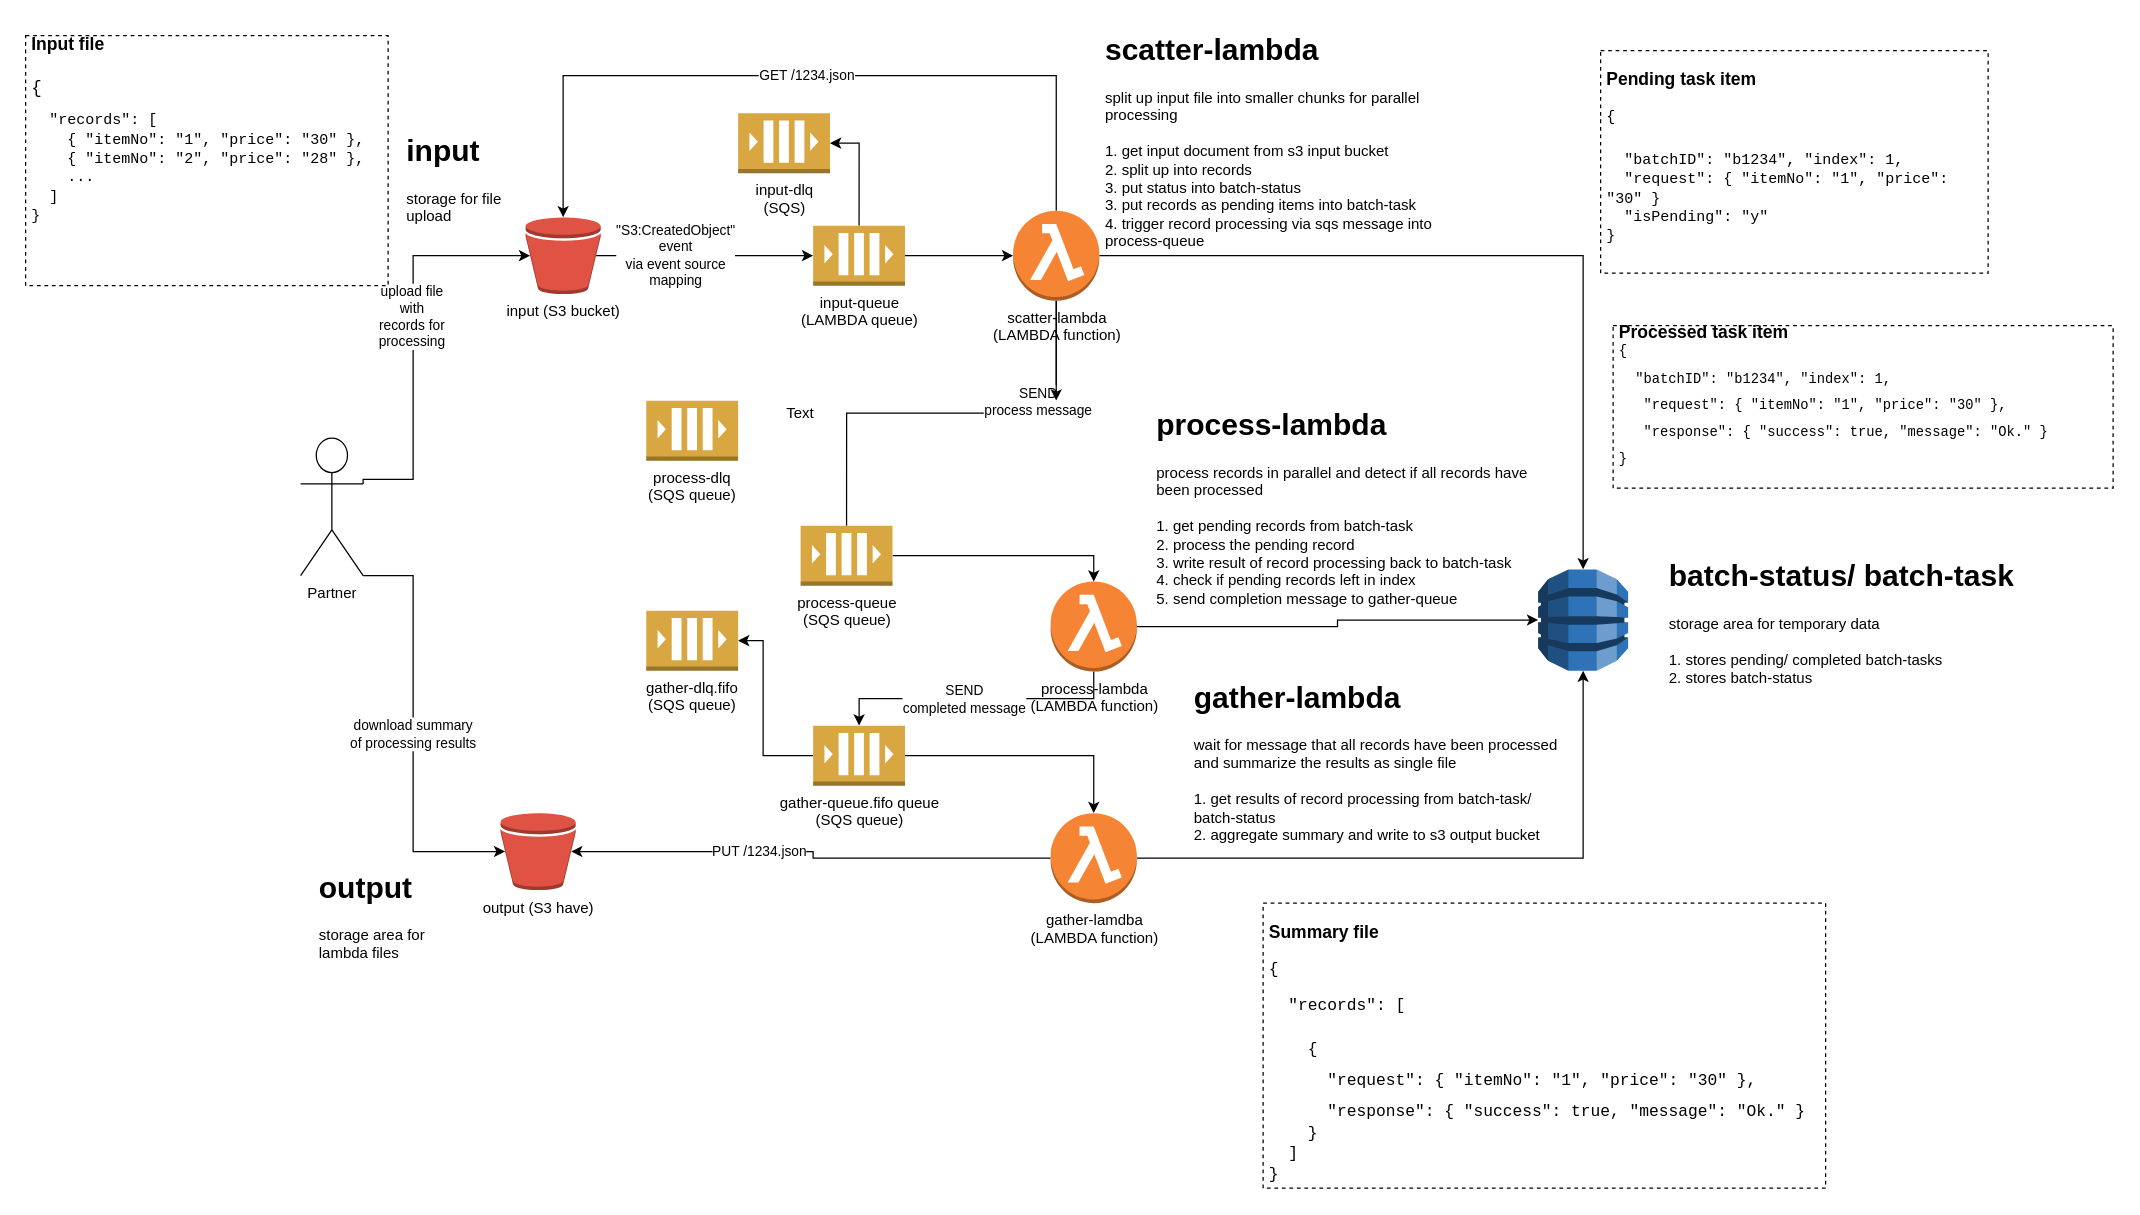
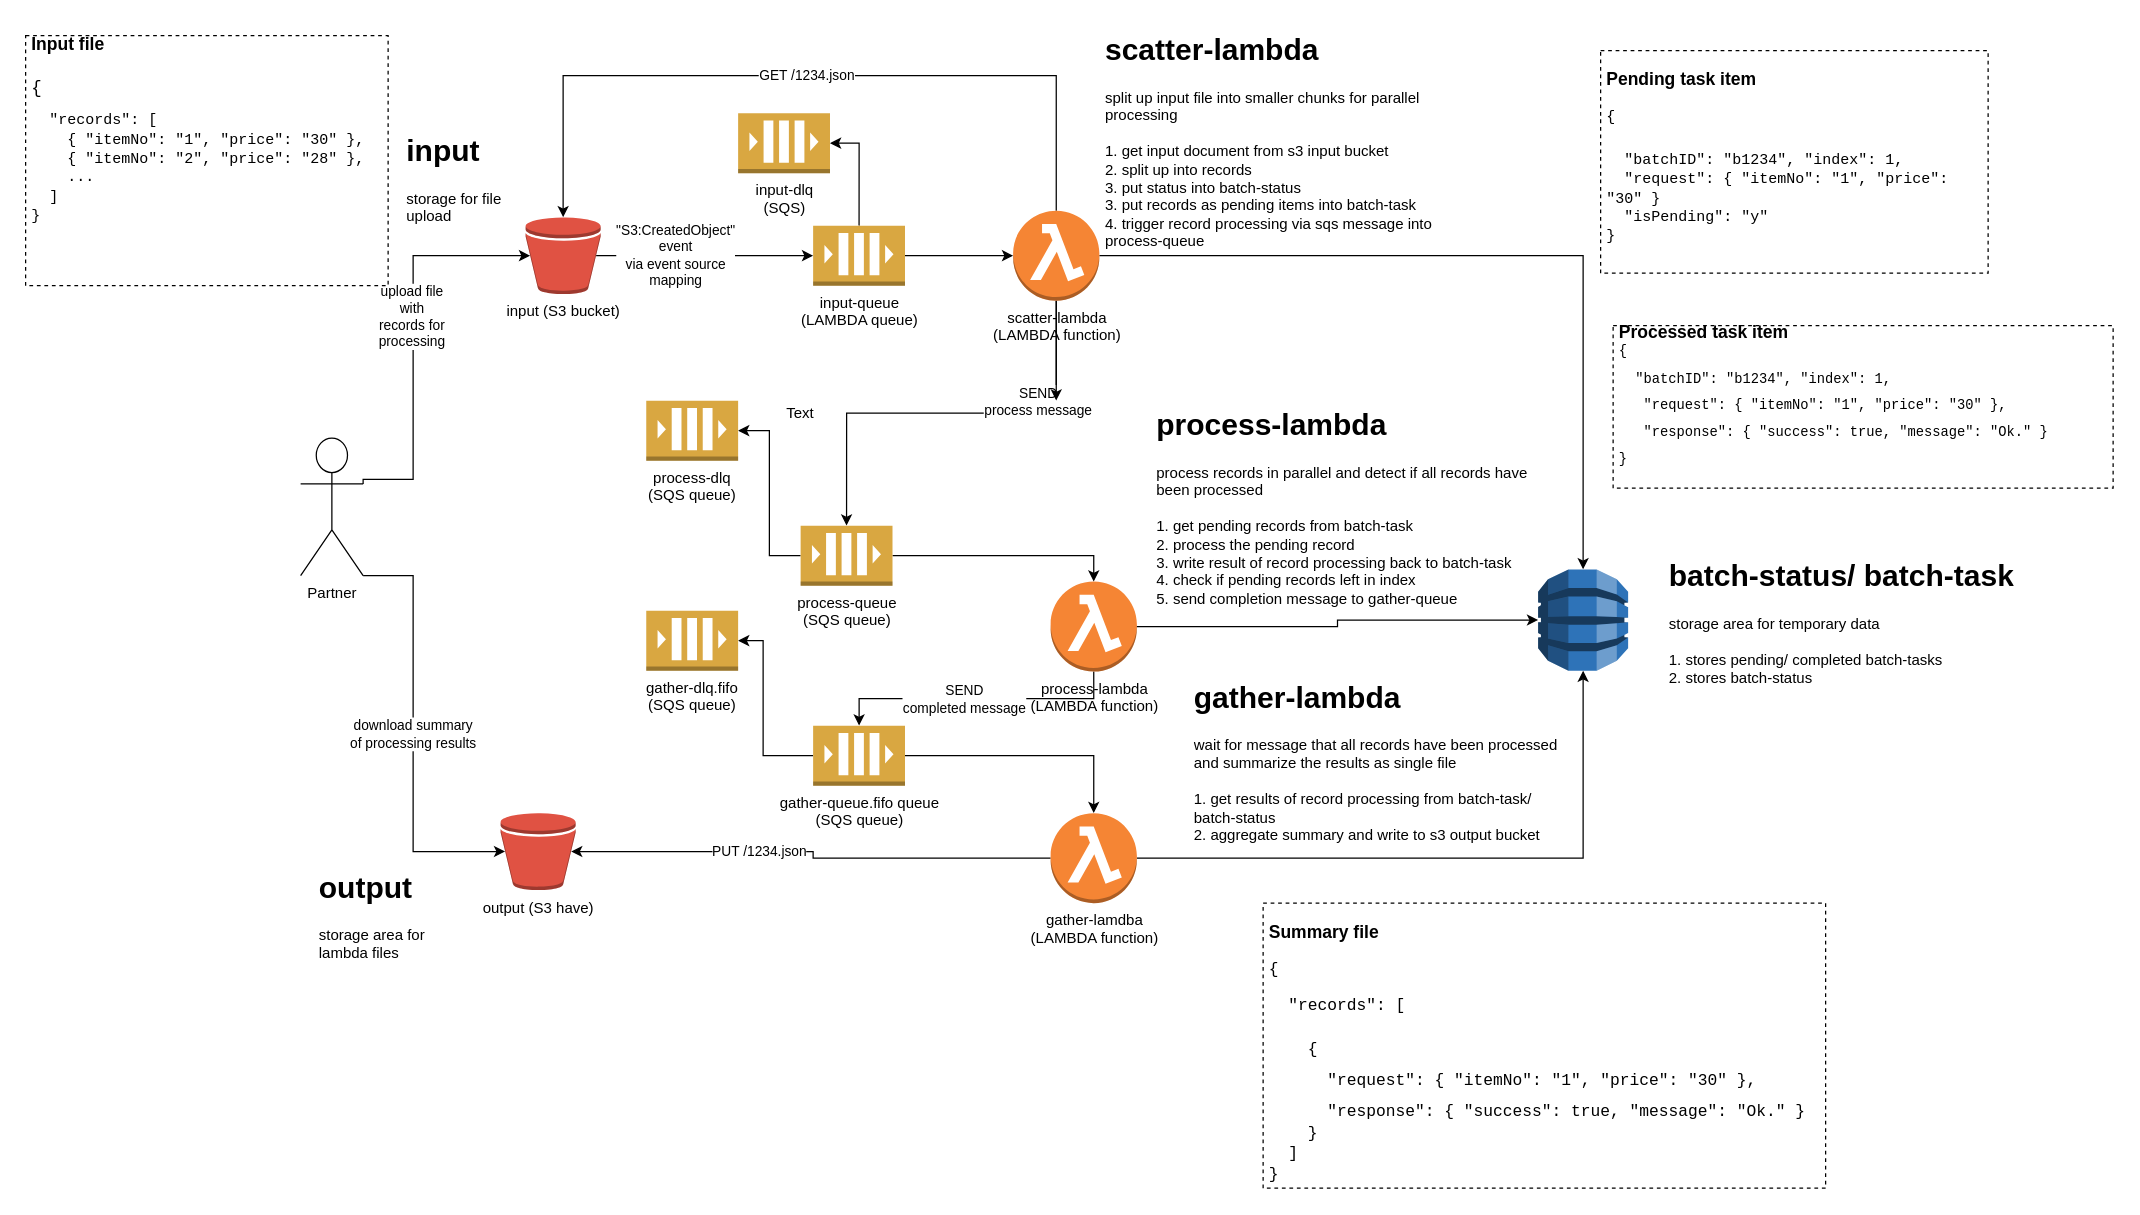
+ <mxCell id="15" style="edgeStyle=orthogonalEdgeStyle;rounded=0;orthogonalLoop=1;jettySize=auto;html=1;exitX=0;exitY=0.5;exitDx=0;exitDy=0;exitPerimeter=0;entryX=1;entryY=0.5;entryDx=0;entryDy=0;entryPerimeter=0;" parent="1" source="16" target="32" edge="1"><mxGeometry relative="1" as="geometry" /></mxCell>
- <mxCell id="18" style="edgeStyle=orthogonalEdgeStyle;rounded=0;orthogonalLoop=1;jettySize=auto;html=1;exitX=0.5;exitY=1;exitDx=0;exitDy=0;exitPerimeter=0;entryX=0.5;entryY=0;entryDx=0;entryDy=0;entryPerimeter=0;endArrow=none;" parent="1" source="22" target="16" edge="1"><mxGeometry relative="1" as="geometry" /></mxCell>
+ <mxCell id="18" style="edgeStyle=orthogonalEdgeStyle;rounded=0;orthogonalLoop=1;jettySize=auto;html=1;exitX=0.5;exitY=1;exitDx=0;exitDy=0;exitPerimeter=0;entryX=0.5;entryY=0;entryDx=0;entryDy=0;entryPerimeter=0;" parent="1" source="22" target="16" edge="1"><mxGeometry relative="1" as="geometry" /></mxCell>
